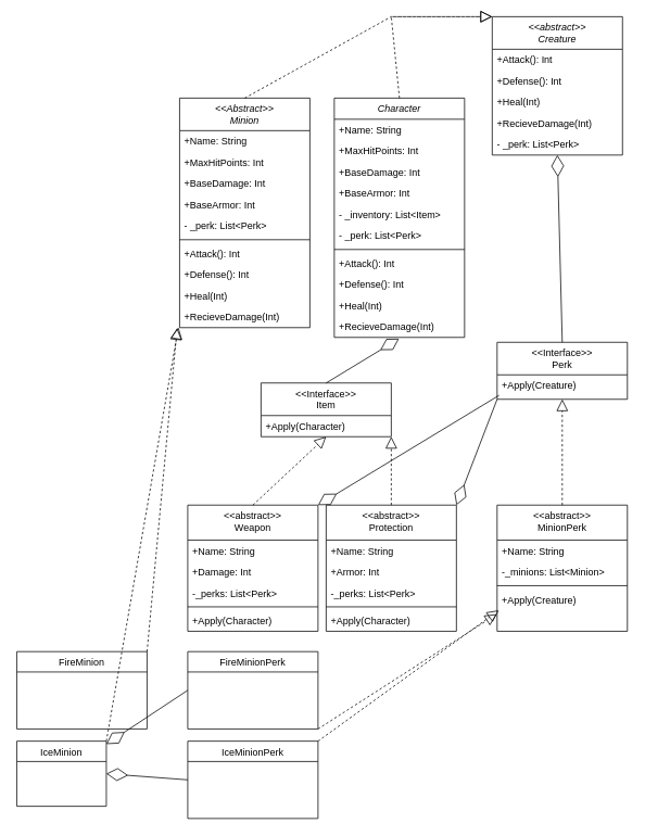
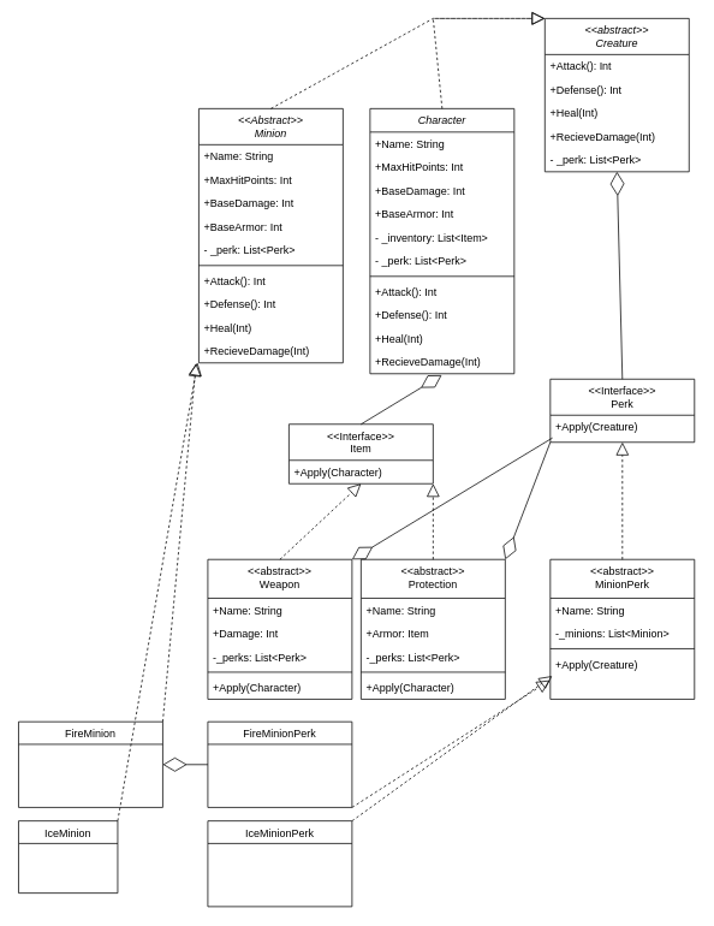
- <mxCell id="25" value="+Armor: Int" style="text;align=left;verticalAlign=top;spacingLeft=4;spacingRight=4;overflow=hidden;rotatable=0;points=[[0,0.5],[1,0.5]];portConstraint=eastwest;rounded=0;shadow=0;html=0;" parent="23" vertex="1"><mxGeometry y="69" width="160" height="26" as="geometry" /></mxCell>
+ <mxCell id="25" value="+Armor: Item" style="text;align=left;verticalAlign=top;spacingLeft=4;spacingRight=4;overflow=hidden;rotatable=0;points=[[0,0.5],[1,0.5]];portConstraint=eastwest;rounded=0;shadow=0;html=0;" parent="23" vertex="1"><mxGeometry y="69" width="160" height="26" as="geometry" /></mxCell>
- <mxCell id="69" value="" style="endArrow=diamondThin;endFill=0;endSize=24;html=1;rounded=0;exitX=0;exitY=0.5;exitDx=0;exitDy=0;" edge="1" parent="1" source="61" target="66"><mxGeometry width="160" relative="1" as="geometry"><mxPoint x="90" y="780" as="sourcePoint" /><mxPoint x="250" y="780" as="targetPoint" /></mxGeometry></mxCell>
+ <mxCell id="69" value="" style="endArrow=diamondThin;endFill=0;endSize=24;html=1;rounded=0;entryX=1;entryY=0.5;entryDx=0;entryDy=0;exitX=0;exitY=0.5;exitDx=0;exitDy=0;" edge="1" parent="1" source="61" target="65"><mxGeometry width="160" relative="1" as="geometry"><mxPoint x="90" y="780" as="sourcePoint" /><mxPoint x="250" y="780" as="targetPoint" /></mxGeometry></mxCell>
- <mxCell id="70" value="" style="endArrow=diamondThin;endFill=0;endSize=24;html=1;rounded=0;entryX=1;entryY=0.5;entryDx=0;entryDy=0;exitX=0;exitY=0.5;exitDx=0;exitDy=0;" edge="1" parent="1" source="60" target="66"><mxGeometry width="160" relative="1" as="geometry"><mxPoint x="90" y="780" as="sourcePoint" /><mxPoint x="250" y="780" as="targetPoint" /></mxGeometry></mxCell>
